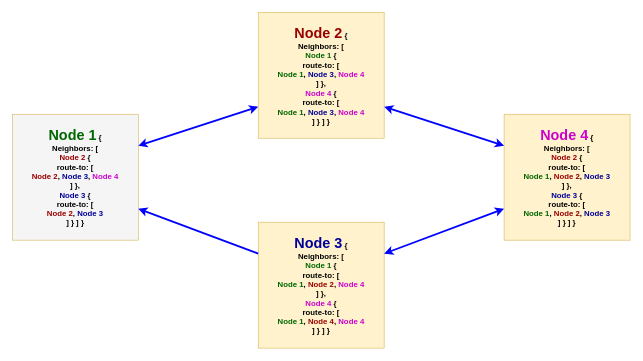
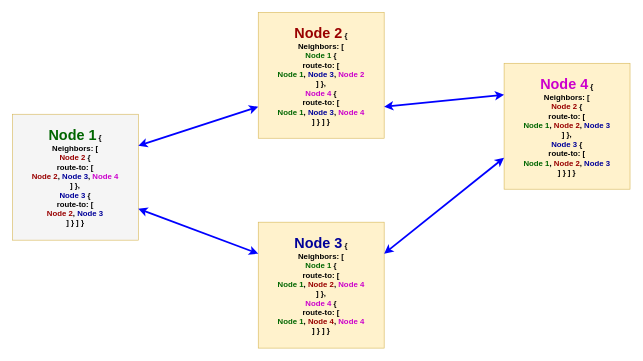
- <mxCell id="3" value="&lt;b style=&quot;&quot;&gt;&lt;font color=&quot;#990000&quot; style=&quot;font-size: 24px;&quot;&gt;Node 2&lt;/font&gt;&lt;span style=&quot;font-size: 13px;&quot;&gt; {&lt;/span&gt;&lt;/b&gt;&lt;div style=&quot;font-size: 13px;&quot;&gt;&lt;div&gt;&lt;b&gt;Neighbors: [&lt;/b&gt;&lt;/div&gt;&lt;div&gt;&lt;b&gt;&lt;font color=&quot;#006600&quot;&gt;Node 1&lt;/font&gt;&amp;nbsp;{&lt;/b&gt;&lt;/div&gt;&lt;div&gt;&lt;b&gt;route-to: [&lt;/b&gt;&lt;/div&gt;&lt;div&gt;&lt;font style=&quot;background-color: initial;&quot;&gt;&lt;b style=&quot;background-color: initial;&quot;&gt;&lt;font color=&quot;#006600&quot;&gt;Node 1&lt;/font&gt;&lt;/b&gt;&lt;b&gt;,&amp;nbsp;&lt;/b&gt;&lt;/font&gt;&lt;b style=&quot;background-color: initial;&quot;&gt;&lt;font color=&quot;#000099&quot;&gt;Node 3&lt;/font&gt;&lt;/b&gt;&lt;b style=&quot;background-color: initial;&quot;&gt;,&amp;nbsp;&lt;/b&gt;&lt;b style=&quot;background-color: initial;&quot;&gt;&lt;font color=&quot;#cc00cc&quot;&gt;Node 4&lt;/font&gt;&lt;/b&gt;&lt;br&gt;&lt;/div&gt;&lt;div&gt;&lt;b&gt;]&amp;nbsp;&lt;/b&gt;&lt;b style=&quot;background-color: initial;&quot;&gt;},&lt;/b&gt;&lt;/div&gt;&lt;div&gt;&lt;div&gt;&lt;b&gt;&lt;font color=&quot;#cc00cc&quot;&gt;Node 4&lt;/font&gt;&amp;nbsp;{&lt;/b&gt;&lt;/div&gt;&lt;div&gt;&lt;b&gt;route-to: [&lt;/b&gt;&lt;/div&gt;&lt;div&gt;&lt;font style=&quot;background-color: initial;&quot;&gt;&lt;b style=&quot;background-color: initial;&quot;&gt;&lt;font color=&quot;#006600&quot;&gt;Node 1&lt;/font&gt;&lt;/b&gt;&lt;b&gt;,&amp;nbsp;&lt;/b&gt;&lt;/font&gt;&lt;b style=&quot;background-color: initial;&quot;&gt;&lt;font color=&quot;#000099&quot;&gt;Node 3&lt;/font&gt;&lt;/b&gt;&lt;b style=&quot;background-color: initial;&quot;&gt;,&amp;nbsp;&lt;/b&gt;&lt;b style=&quot;background-color: initial;&quot;&gt;&lt;font color=&quot;#cc00cc&quot;&gt;Node 4&lt;/font&gt;&lt;/b&gt;&lt;br&gt;&lt;/div&gt;&lt;div&gt;&lt;b&gt;]&amp;nbsp;&lt;/b&gt;&lt;b style=&quot;background-color: initial;&quot;&gt;}&amp;nbsp;&lt;/b&gt;&lt;b style=&quot;background-color: initial;&quot;&gt;]&amp;nbsp;&lt;/b&gt;&lt;b style=&quot;background-color: initial;&quot;&gt;}&lt;/b&gt;&lt;/div&gt;&lt;/div&gt;&lt;/div&gt;" style="whiteSpace=wrap;html=1;aspect=fixed;fillColor=#fff2cc;strokeColor=#d6b656;" vertex="1" parent="1"><mxGeometry x="430" y="20" width="210" height="210" as="geometry" /></mxCell>
+ <mxCell id="3" value="&lt;b style=&quot;&quot;&gt;&lt;font color=&quot;#990000&quot; style=&quot;font-size: 24px;&quot;&gt;Node 2&lt;/font&gt;&lt;span style=&quot;font-size: 13px;&quot;&gt; {&lt;/span&gt;&lt;/b&gt;&lt;div style=&quot;font-size: 13px;&quot;&gt;&lt;div&gt;&lt;b&gt;Neighbors: [&lt;/b&gt;&lt;/div&gt;&lt;div&gt;&lt;b&gt;&lt;font color=&quot;#006600&quot;&gt;Node 1&lt;/font&gt;&amp;nbsp;{&lt;/b&gt;&lt;/div&gt;&lt;div&gt;&lt;b&gt;route-to: [&lt;/b&gt;&lt;/div&gt;&lt;div&gt;&lt;font style=&quot;background-color: initial;&quot;&gt;&lt;b style=&quot;background-color: initial;&quot;&gt;&lt;font color=&quot;#006600&quot;&gt;Node 1&lt;/font&gt;&lt;/b&gt;&lt;b&gt;,&amp;nbsp;&lt;/b&gt;&lt;/font&gt;&lt;b style=&quot;background-color: initial;&quot;&gt;&lt;font color=&quot;#000099&quot;&gt;Node 3&lt;/font&gt;&lt;/b&gt;&lt;b style=&quot;background-color: initial;&quot;&gt;,&amp;nbsp;&lt;/b&gt;&lt;b style=&quot;background-color: initial;&quot;&gt;&lt;font color=&quot;#cc00cc&quot;&gt;Node 2&lt;/font&gt;&lt;/b&gt;&lt;br&gt;&lt;/div&gt;&lt;div&gt;&lt;b&gt;]&amp;nbsp;&lt;/b&gt;&lt;b style=&quot;background-color: initial;&quot;&gt;},&lt;/b&gt;&lt;/div&gt;&lt;div&gt;&lt;div&gt;&lt;b&gt;&lt;font color=&quot;#cc00cc&quot;&gt;Node 4&lt;/font&gt;&amp;nbsp;{&lt;/b&gt;&lt;/div&gt;&lt;div&gt;&lt;b&gt;route-to: [&lt;/b&gt;&lt;/div&gt;&lt;div&gt;&lt;font style=&quot;background-color: initial;&quot;&gt;&lt;b style=&quot;background-color: initial;&quot;&gt;&lt;font color=&quot;#006600&quot;&gt;Node 1&lt;/font&gt;&lt;/b&gt;&lt;b&gt;,&amp;nbsp;&lt;/b&gt;&lt;/font&gt;&lt;b style=&quot;background-color: initial;&quot;&gt;&lt;font color=&quot;#000099&quot;&gt;Node 3&lt;/font&gt;&lt;/b&gt;&lt;b style=&quot;background-color: initial;&quot;&gt;,&amp;nbsp;&lt;/b&gt;&lt;b style=&quot;background-color: initial;&quot;&gt;&lt;font color=&quot;#cc00cc&quot;&gt;Node 4&lt;/font&gt;&lt;/b&gt;&lt;br&gt;&lt;/div&gt;&lt;div&gt;&lt;b&gt;]&amp;nbsp;&lt;/b&gt;&lt;b style=&quot;background-color: initial;&quot;&gt;}&amp;nbsp;&lt;/b&gt;&lt;b style=&quot;background-color: initial;&quot;&gt;]&amp;nbsp;&lt;/b&gt;&lt;b style=&quot;background-color: initial;&quot;&gt;}&lt;/b&gt;&lt;/div&gt;&lt;/div&gt;&lt;/div&gt;" style="whiteSpace=wrap;html=1;aspect=fixed;fillColor=#fff2cc;strokeColor=#d6b656;" vertex="1" parent="1"><mxGeometry x="430" y="20" width="210" height="210" as="geometry" /></mxCell>
- <mxCell id="4" value="&lt;b style=&quot;&quot;&gt;&lt;font color=&quot;#cc00cc&quot; style=&quot;font-size: 24px;&quot;&gt;Node 4&lt;/font&gt;&lt;span style=&quot;font-size: 13px;&quot;&gt;&amp;nbsp;{&lt;/span&gt;&lt;/b&gt;&lt;div style=&quot;font-size: 13px;&quot;&gt;&lt;div&gt;&lt;b&gt;Neighbors: [&lt;/b&gt;&lt;/div&gt;&lt;div&gt;&lt;b&gt;&lt;font color=&quot;#990000&quot;&gt;Node 2&lt;/font&gt;&lt;font color=&quot;#006600&quot;&gt;&amp;nbsp;&lt;/font&gt;{&lt;/b&gt;&lt;/div&gt;&lt;div&gt;&lt;b&gt;route-to: [&lt;/b&gt;&lt;/div&gt;&lt;div&gt;&lt;font style=&quot;background-color: initial;&quot;&gt;&lt;b style=&quot;background-color: initial;&quot;&gt;&lt;font color=&quot;#006600&quot;&gt;Node 1&lt;/font&gt;&lt;/b&gt;&lt;b&gt;,&amp;nbsp;&lt;/b&gt;&lt;/font&gt;&lt;b style=&quot;background-color: initial;&quot;&gt;&lt;font color=&quot;#990000&quot;&gt;Node 2&lt;/font&gt;&lt;/b&gt;&lt;font style=&quot;background-color: initial;&quot;&gt;&lt;b&gt;,&amp;nbsp;&lt;/b&gt;&lt;/font&gt;&lt;b style=&quot;background-color: initial;&quot;&gt;&lt;font color=&quot;#000099&quot;&gt;Node 3&lt;/font&gt;&lt;/b&gt;&lt;/div&gt;&lt;div&gt;&lt;b style=&quot;background-color: initial;&quot;&gt;]&amp;nbsp;&lt;/b&gt;&lt;b style=&quot;background-color: initial;&quot;&gt;},&lt;/b&gt;&lt;br&gt;&lt;/div&gt;&lt;div&gt;&lt;b&gt;&lt;font color=&quot;#000099&quot;&gt;Node 3&lt;/font&gt;&lt;font color=&quot;#006600&quot;&gt;&amp;nbsp;&lt;/font&gt;{&lt;/b&gt;&lt;/div&gt;&lt;div&gt;&lt;b&gt;route-to: [&lt;/b&gt;&lt;/div&gt;&lt;div&gt;&lt;font style=&quot;background-color: initial;&quot;&gt;&lt;b style=&quot;background-color: initial;&quot;&gt;&lt;font color=&quot;#006600&quot;&gt;Node 1&lt;/font&gt;&lt;/b&gt;&lt;b&gt;,&amp;nbsp;&lt;/b&gt;&lt;/font&gt;&lt;b style=&quot;background-color: initial;&quot;&gt;&lt;font color=&quot;#990000&quot;&gt;Node 2&lt;/font&gt;&lt;/b&gt;&lt;font style=&quot;background-color: initial;&quot;&gt;&lt;b&gt;,&amp;nbsp;&lt;/b&gt;&lt;/font&gt;&lt;b style=&quot;background-color: initial;&quot;&gt;&lt;font color=&quot;#000099&quot;&gt;Node 3&lt;/font&gt;&lt;/b&gt;&lt;/div&gt;&lt;div&gt;&lt;b style=&quot;background-color: initial;&quot;&gt;]&amp;nbsp;&lt;/b&gt;&lt;b style=&quot;background-color: initial;&quot;&gt;}&amp;nbsp;&lt;/b&gt;&lt;b style=&quot;background-color: initial;&quot;&gt;]&amp;nbsp;&lt;/b&gt;&lt;b style=&quot;background-color: initial;&quot;&gt;}&lt;/b&gt;&lt;br&gt;&lt;/div&gt;&lt;/div&gt;" style="whiteSpace=wrap;html=1;aspect=fixed;fillColor=#fff2cc;strokeColor=#d6b656;" vertex="1" parent="1"><mxGeometry x="840" y="190" width="210" height="210" as="geometry" /></mxCell>
+ <mxCell id="4" value="&lt;b style=&quot;&quot;&gt;&lt;font color=&quot;#cc00cc&quot; style=&quot;font-size: 24px;&quot;&gt;Node 4&lt;/font&gt;&lt;span style=&quot;font-size: 13px;&quot;&gt;&amp;nbsp;{&lt;/span&gt;&lt;/b&gt;&lt;div style=&quot;font-size: 13px;&quot;&gt;&lt;div&gt;&lt;b&gt;Neighbors: [&lt;/b&gt;&lt;/div&gt;&lt;div&gt;&lt;b&gt;&lt;font color=&quot;#990000&quot;&gt;Node 2&lt;/font&gt;&lt;font color=&quot;#006600&quot;&gt;&amp;nbsp;&lt;/font&gt;{&lt;/b&gt;&lt;/div&gt;&lt;div&gt;&lt;b&gt;route-to: [&lt;/b&gt;&lt;/div&gt;&lt;div&gt;&lt;font style=&quot;background-color: initial;&quot;&gt;&lt;b style=&quot;background-color: initial;&quot;&gt;&lt;font color=&quot;#006600&quot;&gt;Node 1&lt;/font&gt;&lt;/b&gt;&lt;b&gt;,&amp;nbsp;&lt;/b&gt;&lt;/font&gt;&lt;b style=&quot;background-color: initial;&quot;&gt;&lt;font color=&quot;#990000&quot;&gt;Node 2&lt;/font&gt;&lt;/b&gt;&lt;font style=&quot;background-color: initial;&quot;&gt;&lt;b&gt;,&amp;nbsp;&lt;/b&gt;&lt;/font&gt;&lt;b style=&quot;background-color: initial;&quot;&gt;&lt;font color=&quot;#000099&quot;&gt;Node 3&lt;/font&gt;&lt;/b&gt;&lt;/div&gt;&lt;div&gt;&lt;b style=&quot;background-color: initial;&quot;&gt;]&amp;nbsp;&lt;/b&gt;&lt;b style=&quot;background-color: initial;&quot;&gt;},&lt;/b&gt;&lt;br&gt;&lt;/div&gt;&lt;div&gt;&lt;b&gt;&lt;font color=&quot;#000099&quot;&gt;Node 3&lt;/font&gt;&lt;font color=&quot;#006600&quot;&gt;&amp;nbsp;&lt;/font&gt;{&lt;/b&gt;&lt;/div&gt;&lt;div&gt;&lt;b&gt;route-to: [&lt;/b&gt;&lt;/div&gt;&lt;div&gt;&lt;font style=&quot;background-color: initial;&quot;&gt;&lt;b style=&quot;background-color: initial;&quot;&gt;&lt;font color=&quot;#006600&quot;&gt;Node 1&lt;/font&gt;&lt;/b&gt;&lt;b&gt;,&amp;nbsp;&lt;/b&gt;&lt;/font&gt;&lt;b style=&quot;background-color: initial;&quot;&gt;&lt;font color=&quot;#990000&quot;&gt;Node 2&lt;/font&gt;&lt;/b&gt;&lt;font style=&quot;background-color: initial;&quot;&gt;&lt;b&gt;,&amp;nbsp;&lt;/b&gt;&lt;/font&gt;&lt;b style=&quot;background-color: initial;&quot;&gt;&lt;font color=&quot;#000099&quot;&gt;Node 3&lt;/font&gt;&lt;/b&gt;&lt;/div&gt;&lt;div&gt;&lt;b style=&quot;background-color: initial;&quot;&gt;]&amp;nbsp;&lt;/b&gt;&lt;b style=&quot;background-color: initial;&quot;&gt;}&amp;nbsp;&lt;/b&gt;&lt;b style=&quot;background-color: initial;&quot;&gt;]&amp;nbsp;&lt;/b&gt;&lt;b style=&quot;background-color: initial;&quot;&gt;}&lt;/b&gt;&lt;br&gt;&lt;/div&gt;&lt;/div&gt;" style="whiteSpace=wrap;html=1;aspect=fixed;fillColor=#fff2cc;strokeColor=#d6b656;" vertex="1" parent="1"><mxGeometry x="840" y="105" width="210" height="210" as="geometry" /></mxCell>
- <mxCell id="8" value="" style="endArrow=none;startArrow=classic;html=1;rounded=0;exitX=1;exitY=0.75;exitDx=0;exitDy=0;entryX=0;entryY=0.25;entryDx=0;entryDy=0;strokeWidth=3;strokeColor=#0000FF;" edge="1" parent="1" source="2" target="5"><mxGeometry width="50" height="50" relative="1" as="geometry"><mxPoint x="240" y="253" as="sourcePoint" /><mxPoint x="440" y="188" as="targetPoint" /></mxGeometry></mxCell>
+ <mxCell id="8" value="" style="endArrow=classic;startArrow=classic;html=1;rounded=0;exitX=1;exitY=0.75;exitDx=0;exitDy=0;entryX=0;entryY=0.25;entryDx=0;entryDy=0;strokeWidth=3;strokeColor=#0000FF;" edge="1" parent="1" source="2" target="5"><mxGeometry width="50" height="50" relative="1" as="geometry"><mxPoint x="240" y="253" as="sourcePoint" /><mxPoint x="440" y="188" as="targetPoint" /></mxGeometry></mxCell>
